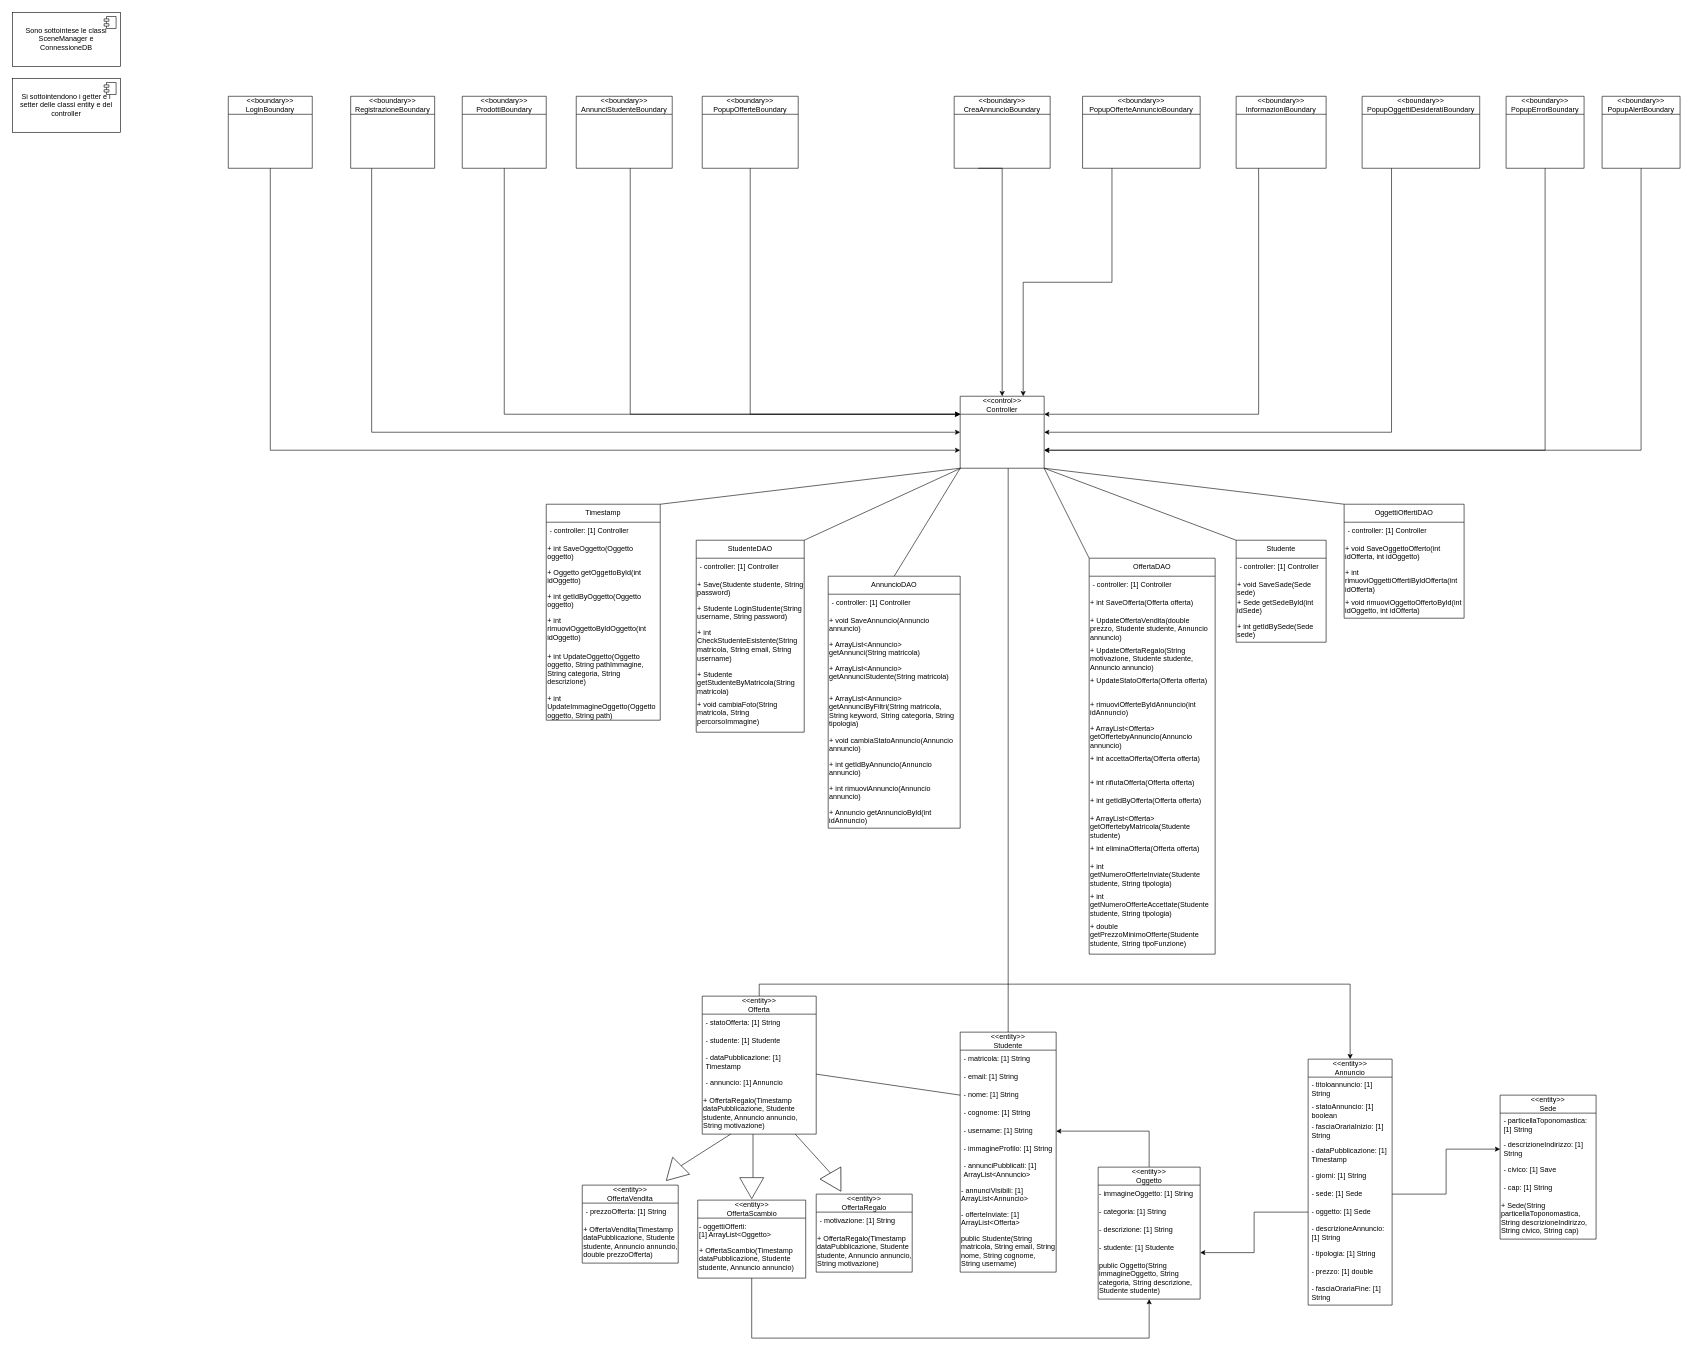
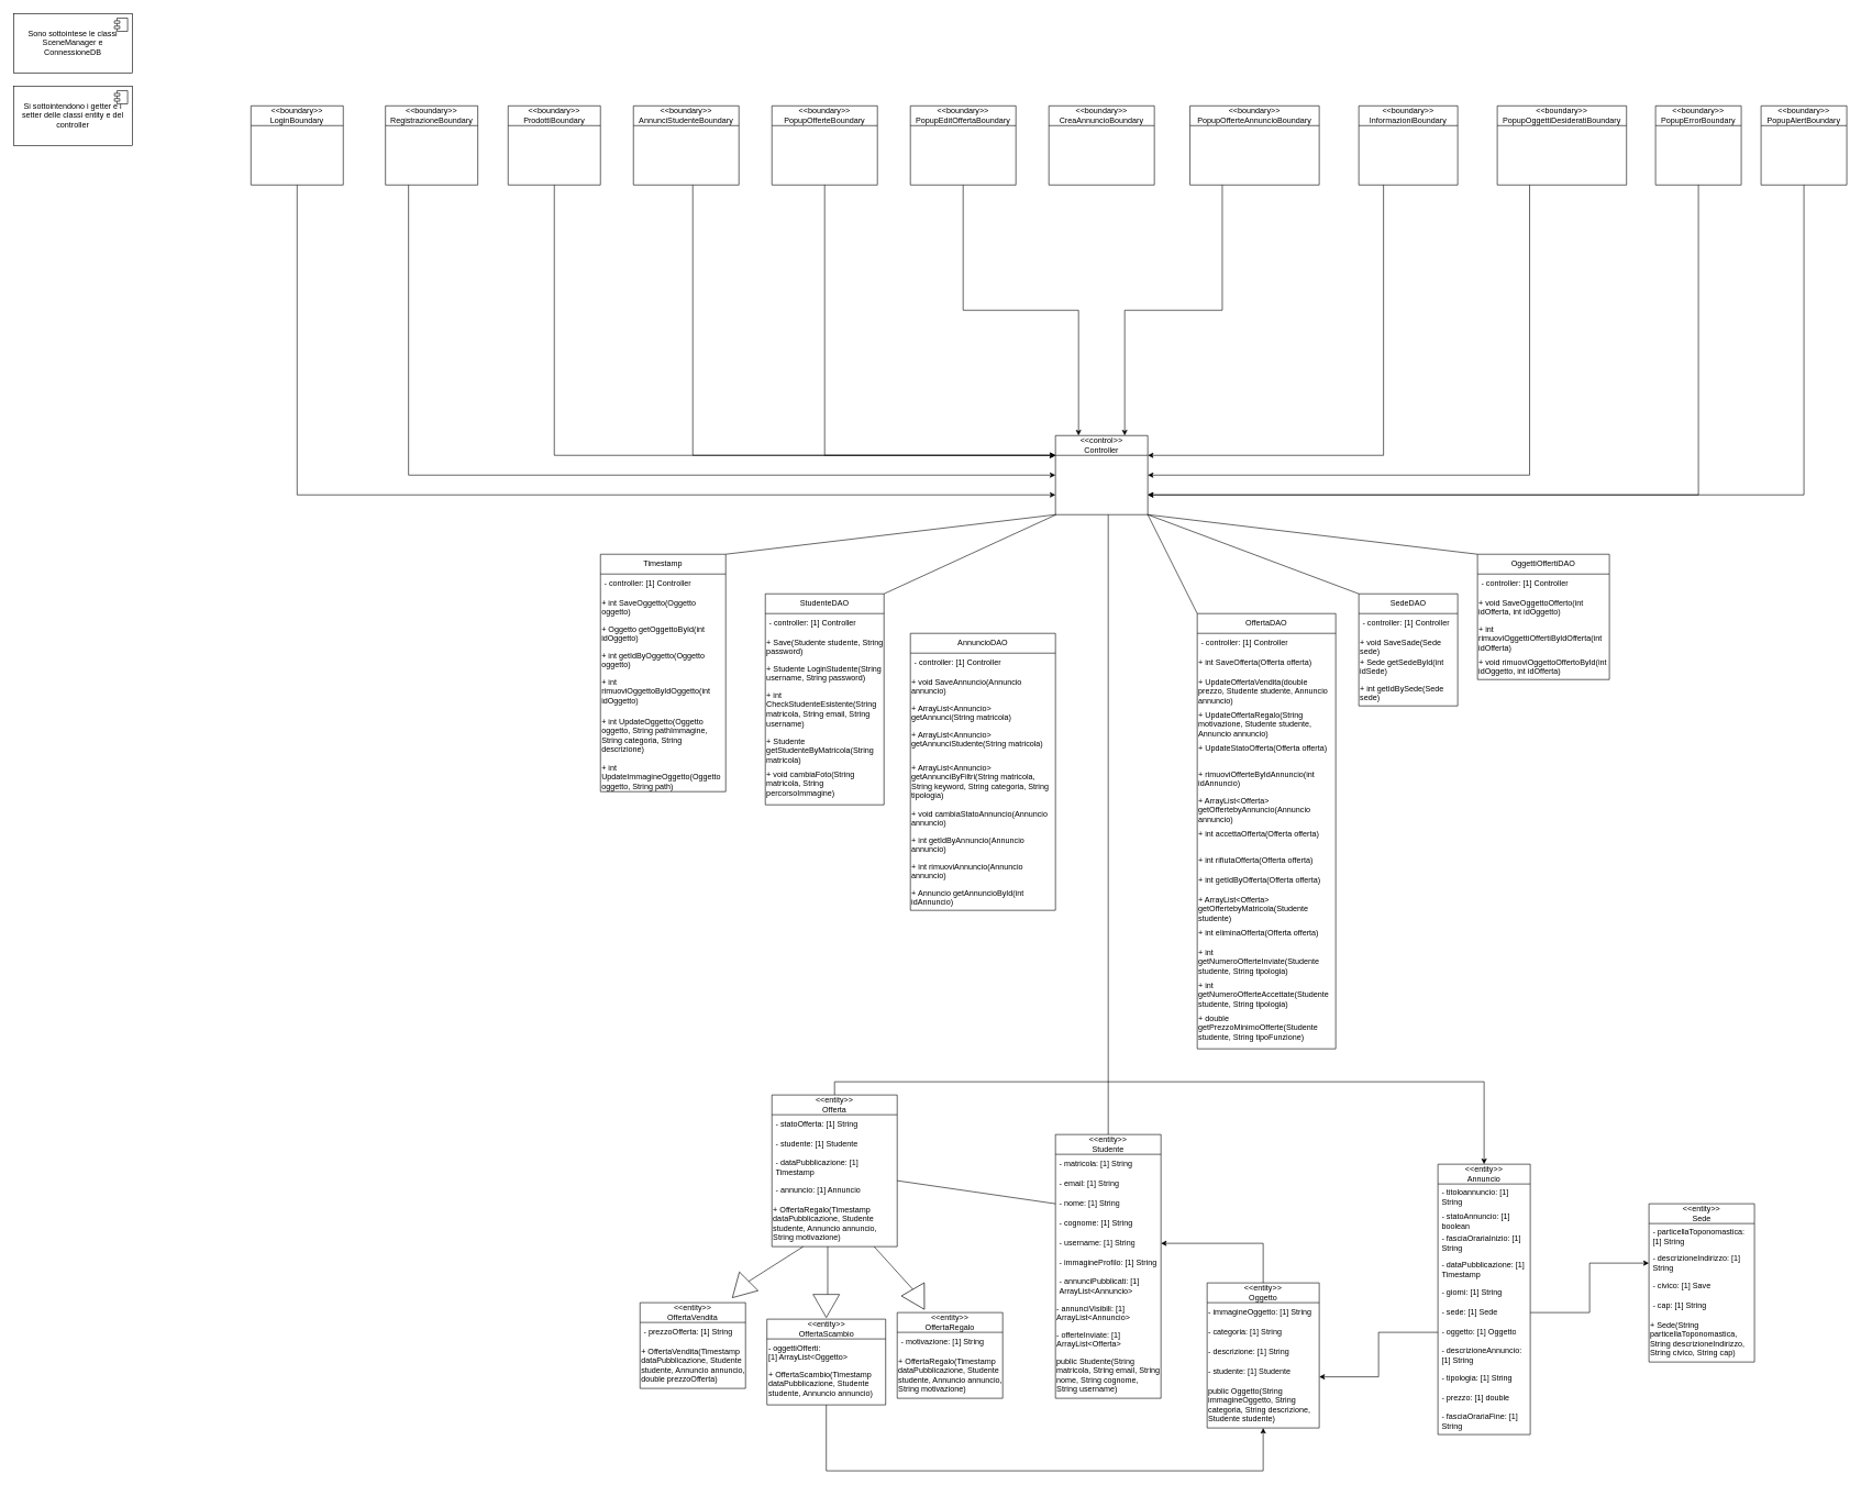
+ <mxCell id="13" value="&amp;lt;&amp;lt;boundary&amp;gt;&amp;gt;&lt;div&gt;PopupEditOffertaBoundary&lt;/div&gt;" style="swimlane;fontStyle=0;childLayout=stackLayout;horizontal=1;startSize=30;horizontalStack=0;resizeParent=1;resizeParentMax=0;resizeLast=0;collapsible=1;marginBottom=0;whiteSpace=wrap;html=1;" vertex="1" parent="1"><mxGeometry x="1380" y="160" width="160" height="120" as="geometry" /></mxCell>
+ <mxCell id="12" style="edgeStyle=orthogonalEdgeStyle;rounded=0;orthogonalLoop=1;jettySize=auto;html=1;exitX=0.5;exitY=1;exitDx=0;exitDy=0;entryX=0.25;entryY=0;entryDx=0;entryDy=0;" edge="1" parent="1" source="13" target="26"><mxGeometry relative="1" as="geometry" /></mxCell>
- <mxCell id="14" style="edgeStyle=orthogonalEdgeStyle;rounded=0;orthogonalLoop=1;jettySize=auto;html=1;exitX=0.25;exitY=1;exitDx=0;exitDy=0;entryX=0.5;entryY=0;entryDx=0;entryDy=0;" edge="1" parent="1" source="15" target="26"><mxGeometry relative="1" as="geometry"><Array as="points"><mxPoint x="1670" y="280" /></Array></mxGeometry></mxCell>
- <mxCell id="45" value="" style="endArrow=none;html=1;rounded=0;exitX=0.5;exitY=0;exitDx=0;exitDy=0;entryX=0;entryY=1;entryDx=0;entryDy=0;" edge="1" parent="1" source="35" target="26"><mxGeometry width="50" height="50" relative="1" as="geometry"><mxPoint x="1460" y="870" as="sourcePoint" /><mxPoint x="1731" y="830" as="targetPoint" /></mxGeometry></mxCell>
- <mxCell id="46" value="Studente" style="swimlane;fontStyle=0;childLayout=stackLayout;horizontal=1;startSize=30;horizontalStack=0;resizeParent=1;resizeParentMax=0;resizeLast=0;collapsible=1;marginBottom=0;whiteSpace=wrap;html=1;" vertex="1" parent="1"><mxGeometry x="2060" y="900" width="150" height="170" as="geometry" /></mxCell>
+ <mxCell id="46" value="SedeDAO" style="swimlane;fontStyle=0;childLayout=stackLayout;horizontal=1;startSize=30;horizontalStack=0;resizeParent=1;resizeParentMax=0;resizeLast=0;collapsible=1;marginBottom=0;whiteSpace=wrap;html=1;" vertex="1" parent="1"><mxGeometry x="2060" y="900" width="150" height="170" as="geometry" /></mxCell>
- <mxCell id="110" value="- oggetto: [1] Sede" style="text;strokeColor=none;fillColor=none;align=left;verticalAlign=middle;spacingLeft=4;spacingRight=4;overflow=hidden;points=[[0,0.5],[1,0.5]];portConstraint=eastwest;rotatable=0;whiteSpace=wrap;html=1;" vertex="1" parent="103"><mxGeometry y="240" width="140" height="30" as="geometry" /></mxCell>
+ <mxCell id="110" value="- oggetto: [1] Oggetto" style="text;strokeColor=none;fillColor=none;align=left;verticalAlign=middle;spacingLeft=4;spacingRight=4;overflow=hidden;points=[[0,0.5],[1,0.5]];portConstraint=eastwest;rotatable=0;whiteSpace=wrap;html=1;" vertex="1" parent="103"><mxGeometry y="240" width="140" height="30" as="geometry" /></mxCell>
